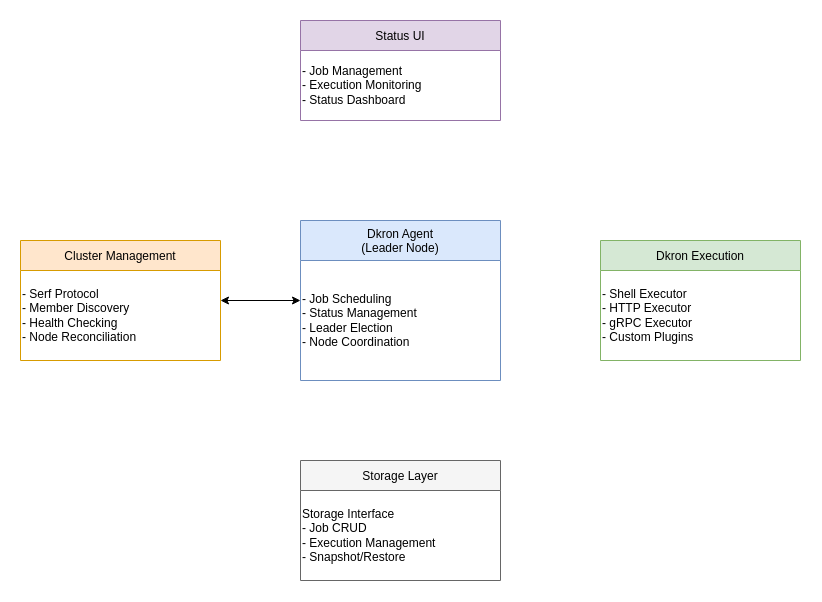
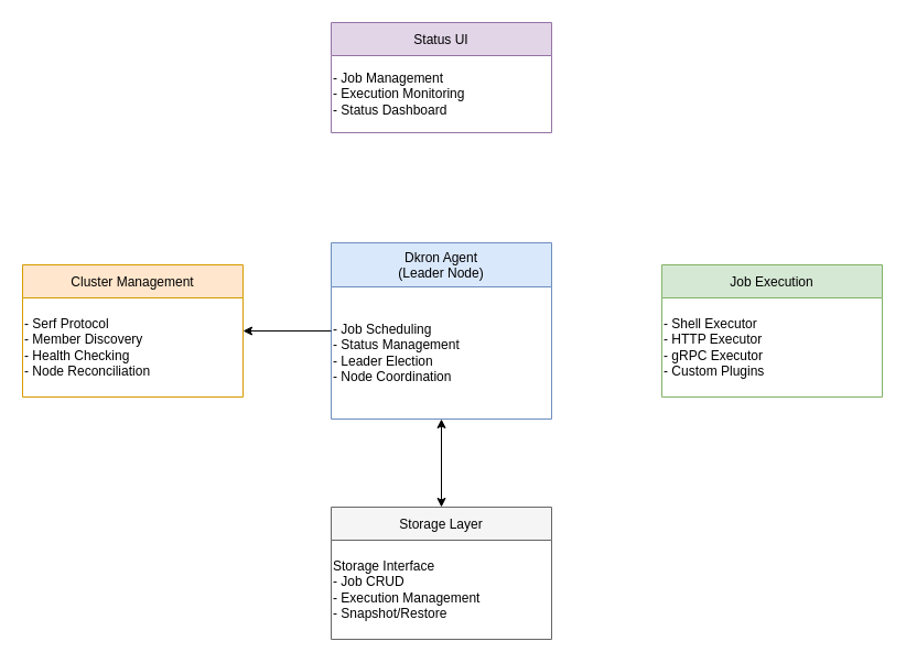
- <mxCell id="8" value="Dkron Execution" style="swimlane;fontStyle=0;childLayout=stackLayout;horizontal=1;startSize=30;horizontalStack=0;resizeParent=1;resizeParentMax=0;resizeLast=0;collapsible=1;marginBottom=0;fillColor=#d5e8d4;strokeColor=#82b366;" vertex="1" parent="1"><mxGeometry x="600" y="240" width="200" height="120" as="geometry" /></mxCell>
+ <mxCell id="8" value="Job Execution" style="swimlane;fontStyle=0;childLayout=stackLayout;horizontal=1;startSize=30;horizontalStack=0;resizeParent=1;resizeParentMax=0;resizeLast=0;collapsible=1;marginBottom=0;fillColor=#d5e8d4;strokeColor=#82b366;" vertex="1" parent="1"><mxGeometry x="600" y="240" width="200" height="120" as="geometry" /></mxCell>
- <mxCell id="13" value="" style="endArrow=classic;startArrow=classic;html=1;rounded=0;exitX=1;exitY=0.5;exitDx=0;exitDy=0;entryX=0;entryY=0.5;entryDx=0;entryDy=0;" edge="1" parent="1" source="6" target="2"><mxGeometry relative="1" as="geometry" /></mxCell>
+ <mxCell id="13" value="" style="endArrow=none;startArrow=classic;html=1;rounded=0;exitX=1;exitY=0.5;exitDx=0;exitDy=0;entryX=0;entryY=0.5;entryDx=0;entryDy=0;" edge="1" parent="1" source="6" target="2"><mxGeometry relative="1" as="geometry" /></mxCell>
+ <mxCell id="12" value="" style="endArrow=classic;startArrow=classic;html=1;rounded=0;exitX=0.5;exitY=0;exitDx=0;exitDy=0;entryX=0.5;entryY=1;entryDx=0;entryDy=0;" edge="1" parent="1" source="4" target="2"><mxGeometry relative="1" as="geometry" /></mxCell>
